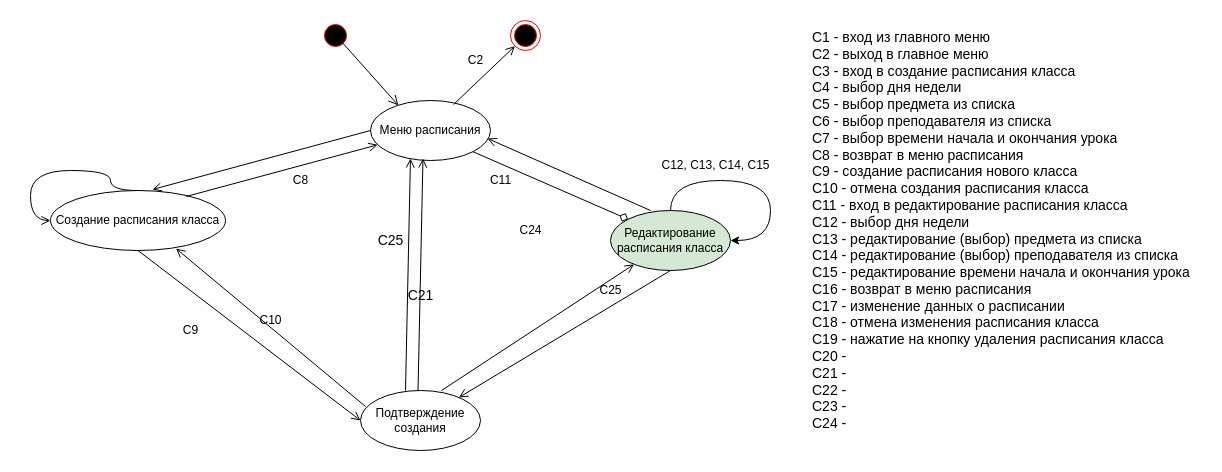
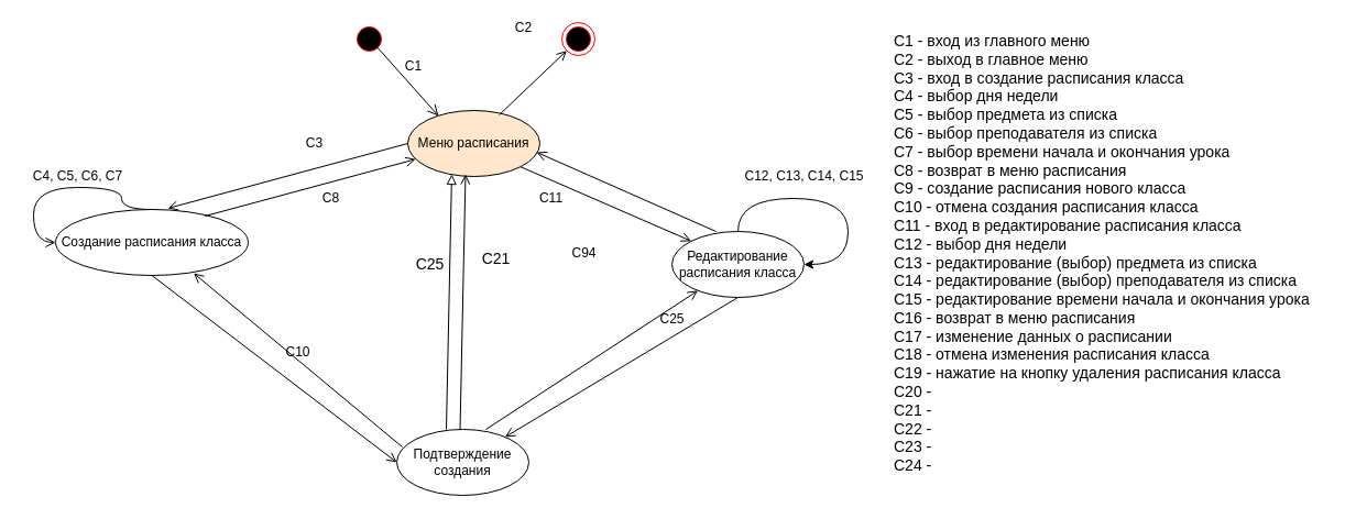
+ <mxCell id="7" value="С1" style="text;html=1;align=center;verticalAlign=middle;resizable=0;points=[];autosize=1;strokeColor=none;fillColor=none;" parent="1" vertex="1"><mxGeometry x="360" y="50" width="30" height="20" as="geometry" /></mxCell>
- <mxCell id="8" value="С2" style="text;html=1;align=center;verticalAlign=middle;resizable=0;points=[];autosize=1;strokeColor=none;fillColor=none;" parent="1" vertex="1"><mxGeometry x="460" y="50" width="30" height="20" as="geometry" /></mxCell>
+ <mxCell id="8" value="С2" style="text;html=1;align=center;verticalAlign=middle;resizable=0;points=[];autosize=1;strokeColor=none;fillColor=none;" parent="1" vertex="1"><mxGeometry x="460" y="15" width="30" height="20" as="geometry" /></mxCell>
+ <mxCell id="14" value="С3" style="text;html=1;align=center;verticalAlign=middle;resizable=0;points=[];autosize=1;strokeColor=none;fillColor=none;" parent="1" vertex="1"><mxGeometry x="270" y="120" width="30" height="20" as="geometry" /></mxCell>
- <mxCell id="5" value="Меню расписания" style="ellipse;whiteSpace=wrap;html=1;" parent="1" vertex="1"><mxGeometry x="370" y="100" width="120" height="60" as="geometry" /></mxCell>
+ <mxCell id="5" value="Меню расписания" style="ellipse;whiteSpace=wrap;html=1;fillColor=#ffe6cc;" parent="1" vertex="1"><mxGeometry x="370" y="100" width="120" height="60" as="geometry" /></mxCell>
+ <mxCell id="15" value="C4, C5, C6, C7" style="text;html=1;align=center;verticalAlign=middle;resizable=0;points=[];autosize=1;strokeColor=none;fillColor=none;" parent="1" vertex="1"><mxGeometry x="20" y="150" width="100" height="20" as="geometry" /></mxCell>
- <mxCell id="32" value="" style="endArrow=open;html=1;rounded=0;endSize=7;endFill=0;entryX=0.333;entryY=0.967;entryDx=0;entryDy=0;exitX=0.375;exitY=0;exitDx=0;exitDy=0;entryPerimeter=0;exitPerimeter=0;" edge="1" parent="1" source="20" target="5"><mxGeometry width="50" height="50" relative="1" as="geometry"><mxPoint x="375.04" y="416.02" as="sourcePoint" /><mxPoint x="146.04" y="258.02" as="targetPoint" /></mxGeometry></mxCell>
+ <mxCell id="32" value="" style="endArrow=block;html=1;rounded=0;endSize=7;endFill=0;entryX=0.333;entryY=0.967;entryDx=0;entryDy=0;exitX=0.375;exitY=0;exitDx=0;exitDy=0;entryPerimeter=0;exitPerimeter=0;" edge="1" parent="1" source="20" target="5"><mxGeometry width="50" height="50" relative="1" as="geometry"><mxPoint x="375.04" y="416.02" as="sourcePoint" /><mxPoint x="146.04" y="258.02" as="targetPoint" /></mxGeometry></mxCell>
- <mxCell id="27" value="C12, C13, C14, C15" style="text;html=1;align=center;verticalAlign=middle;resizable=0;points=[];autosize=1;strokeColor=none;fillColor=none;" parent="1" vertex="1"><mxGeometry x="655" y="155" width="120" height="20" as="geometry" /></mxCell>
+ <mxCell id="27" value="C12, C13, C14, C15" style="text;html=1;align=center;verticalAlign=middle;resizable=0;points=[];autosize=1;strokeColor=none;fillColor=none;" parent="1" vertex="1"><mxGeometry x="670" y="150" width="120" height="20" as="geometry" /></mxCell>
- <mxCell id="18" value="" style="endArrow=diamond;html=1;rounded=0;endSize=7;endFill=0;exitX=1;exitY=1;exitDx=0;exitDy=0;entryX=0;entryY=0;entryDx=0;entryDy=0;" parent="1" source="5" target="12" edge="1"><mxGeometry width="50" height="50" relative="1" as="geometry"><mxPoint x="380" y="160" as="sourcePoint" /><mxPoint x="310" y="220" as="targetPoint" /></mxGeometry></mxCell>
+ <mxCell id="18" value="" style="endArrow=open;html=1;rounded=0;endSize=7;endFill=0;exitX=1;exitY=1;exitDx=0;exitDy=0;entryX=0;entryY=0;entryDx=0;entryDy=0;" parent="1" source="5" target="12" edge="1"><mxGeometry width="50" height="50" relative="1" as="geometry"><mxPoint x="380" y="160" as="sourcePoint" /><mxPoint x="310" y="220" as="targetPoint" /></mxGeometry></mxCell>
- <mxCell id="29" value="С24" style="text;html=1;align=center;verticalAlign=middle;resizable=0;points=[];autosize=1;strokeColor=none;fillColor=none;" parent="1" vertex="1"><mxGeometry x="510" y="220" width="40" height="20" as="geometry" /></mxCell>
+ <mxCell id="29" value="С94" style="text;html=1;align=center;verticalAlign=middle;resizable=0;points=[];autosize=1;strokeColor=none;fillColor=none;" parent="1" vertex="1"><mxGeometry x="510" y="220" width="40" height="20" as="geometry" /></mxCell>
- <mxCell id="12" value="Редактирование расписания класса" style="ellipse;whiteSpace=wrap;html=1;fillColor=#d5e8d4;" parent="1" vertex="1"><mxGeometry x="610" y="210" width="120" height="60" as="geometry" /></mxCell>
+ <mxCell id="12" value="Редактирование расписания класса" style="ellipse;whiteSpace=wrap;html=1;" parent="1" vertex="1"><mxGeometry x="610" y="210" width="120" height="60" as="geometry" /></mxCell>
- <mxCell id="35" value="С21" style="text;html=1;align=center;verticalAlign=middle;resizable=0;points=[];autosize=1;strokeColor=none;fillColor=none;fontSize=14;" vertex="1" parent="1"><mxGeometry x="400" y="285" width="40" height="20" as="geometry" /></mxCell>
+ <mxCell id="35" value="С21" style="text;html=1;align=center;verticalAlign=middle;resizable=0;points=[];autosize=1;strokeColor=none;fillColor=none;fontSize=14;" vertex="1" parent="1"><mxGeometry x="430" y="225" width="40" height="20" as="geometry" /></mxCell>
- <mxCell id="23" value="C9" style="text;html=1;align=center;verticalAlign=middle;resizable=0;points=[];autosize=1;strokeColor=none;fillColor=none;" parent="1" vertex="1"><mxGeometry x="175" y="320" width="30" height="20" as="geometry" /></mxCell>
